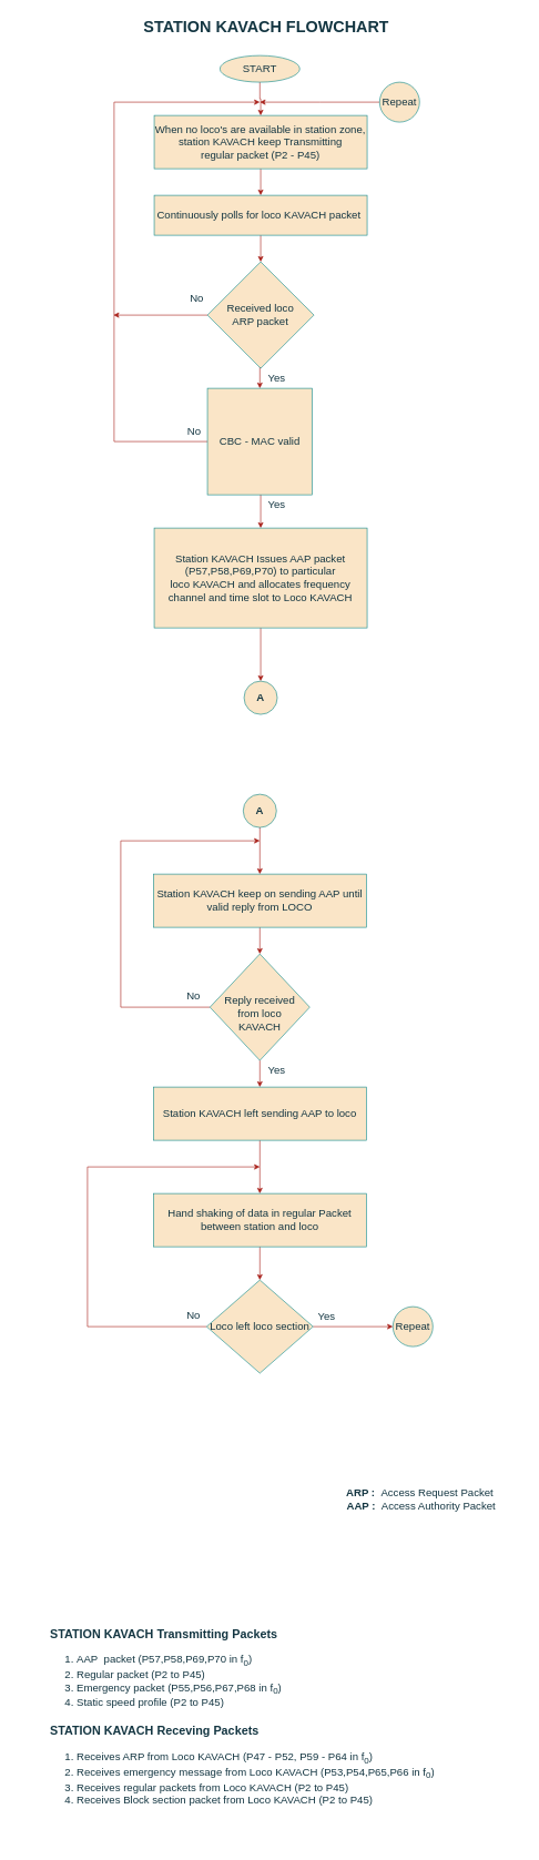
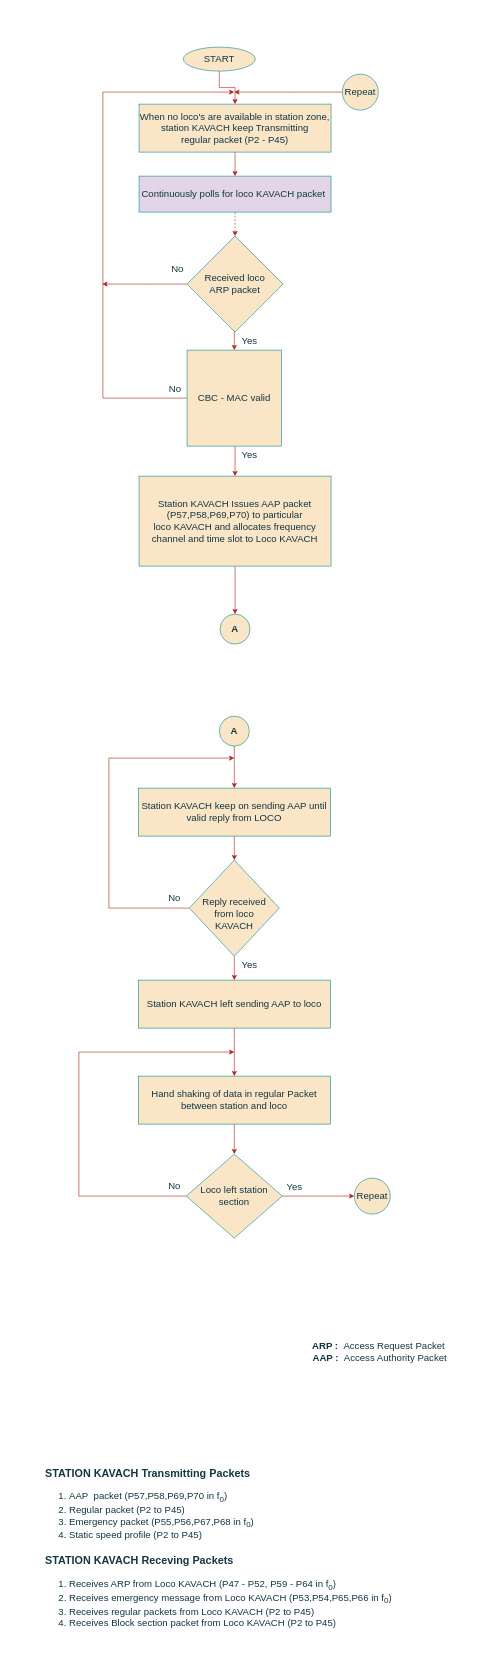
- <mxCell id="10" value="&lt;h1&gt;STATION KAVACH FLOWCHART&lt;/h1&gt;" style="text;html=1;strokeColor=none;fillColor=none;spacing=5;spacingTop=-20;whiteSpace=wrap;overflow=hidden;rounded=0;align=center;labelBackgroundColor=none;fontColor=#143642;" parent="1" vertex="1"><mxGeometry x="20" y="20" width="760" height="43" as="geometry" /></mxCell>
- <mxCell id="42" value="&lt;span style=&quot;font-size: 16px;&quot;&gt;START&lt;/span&gt;" style="ellipse;whiteSpace=wrap;html=1;labelBackgroundColor=none;fillColor=#FAE5C7;strokeColor=#0F8B8D;fontColor=#143642;" parent="1" vertex="1"><mxGeometry x="330" y="83" width="120" height="40" as="geometry" /></mxCell>
+ <mxCell id="42" value="&lt;span style=&quot;font-size: 16px;&quot;&gt;START&lt;/span&gt;" style="ellipse;whiteSpace=wrap;html=1;labelBackgroundColor=none;fillColor=#FAE5C7;strokeColor=#0F8B8D;fontColor=#143642;" parent="1" vertex="1"><mxGeometry x="305" y="78" width="120" height="40" as="geometry" /></mxCell>
- <mxCell id="29" value="&lt;font style=&quot;font-size: 16px;&quot;&gt;Continuously polls for loco KAVACH packet&amp;nbsp;&lt;/font&gt;" style="rounded=0;whiteSpace=wrap;html=1;labelBackgroundColor=none;fillColor=#FAE5C7;strokeColor=#0F8B8D;fontColor=#143642;" parent="1" vertex="1"><mxGeometry x="231.25" y="293" width="320" height="60" as="geometry" /></mxCell>
+ <mxCell id="29" value="&lt;font style=&quot;font-size: 16px;&quot;&gt;Continuously polls for loco KAVACH packet&amp;nbsp;&lt;/font&gt;" style="rounded=0;whiteSpace=wrap;html=1;labelBackgroundColor=none;fillColor=#e1d5e7;strokeColor=#0F8B8D;fontColor=#143642;" parent="1" vertex="1"><mxGeometry x="231.25" y="293" width="320" height="60" as="geometry" /></mxCell>
- <mxCell id="28" style="edgeStyle=orthogonalEdgeStyle;rounded=0;orthogonalLoop=1;jettySize=auto;html=1;exitX=0.5;exitY=1;exitDx=0;exitDy=0;entryX=0.5;entryY=0;entryDx=0;entryDy=0;labelBackgroundColor=none;fontColor=default;strokeColor=#A8201A;" parent="1" source="29" target="6" edge="1"><mxGeometry relative="1" as="geometry" /></mxCell>
+ <mxCell id="28" style="edgeStyle=orthogonalEdgeStyle;rounded=0;orthogonalLoop=1;jettySize=auto;html=1;exitX=0.5;exitY=1;exitDx=0;exitDy=0;entryX=0.5;entryY=0;entryDx=0;entryDy=0;labelBackgroundColor=none;fontColor=default;strokeColor=#A8201A;dashed=1;" parent="1" source="29" target="6" edge="1"><mxGeometry relative="1" as="geometry" /></mxCell>
- <mxCell id="35" value="&lt;font style=&quot;font-size: 16px;&quot;&gt;Loco left loco section&lt;/font&gt;" style="rhombus;whiteSpace=wrap;html=1;labelBackgroundColor=none;fillColor=#FAE5C7;strokeColor=#0F8B8D;fontColor=#143642;" parent="1" vertex="1"><mxGeometry x="310" y="1923" width="160" height="140" as="geometry" /></mxCell>
+ <mxCell id="35" value="&lt;font style=&quot;font-size: 16px;&quot;&gt;Loco left station section&lt;/font&gt;" style="rhombus;whiteSpace=wrap;html=1;labelBackgroundColor=none;fillColor=#FAE5C7;strokeColor=#0F8B8D;fontColor=#143642;" parent="1" vertex="1"><mxGeometry x="310" y="1923" width="160" height="140" as="geometry" /></mxCell>
